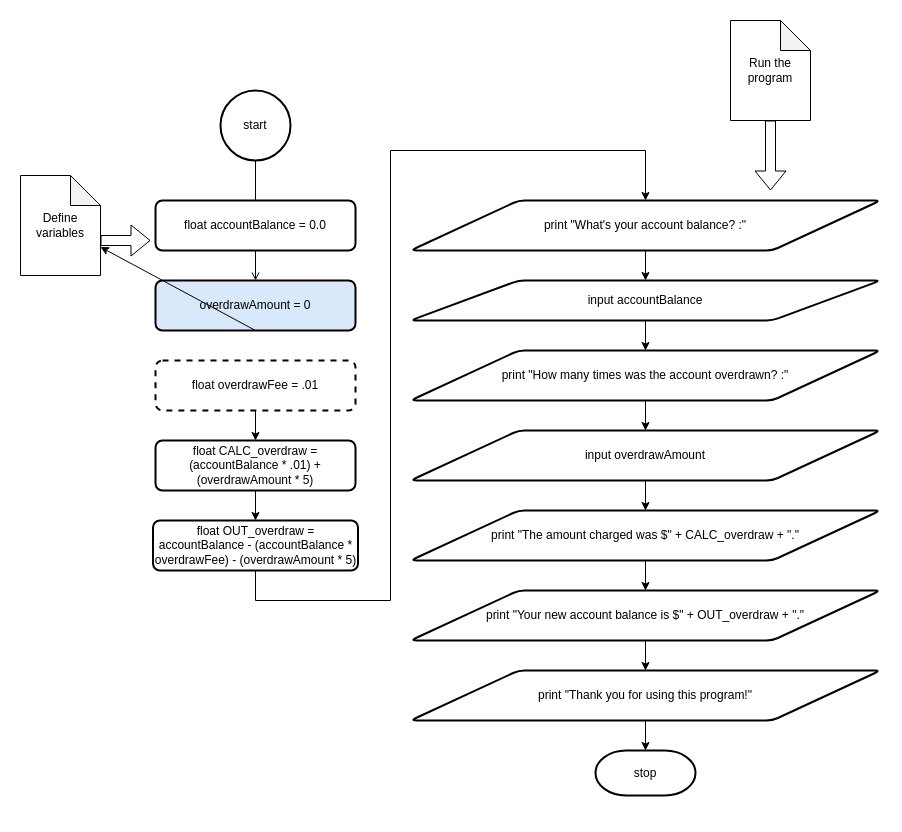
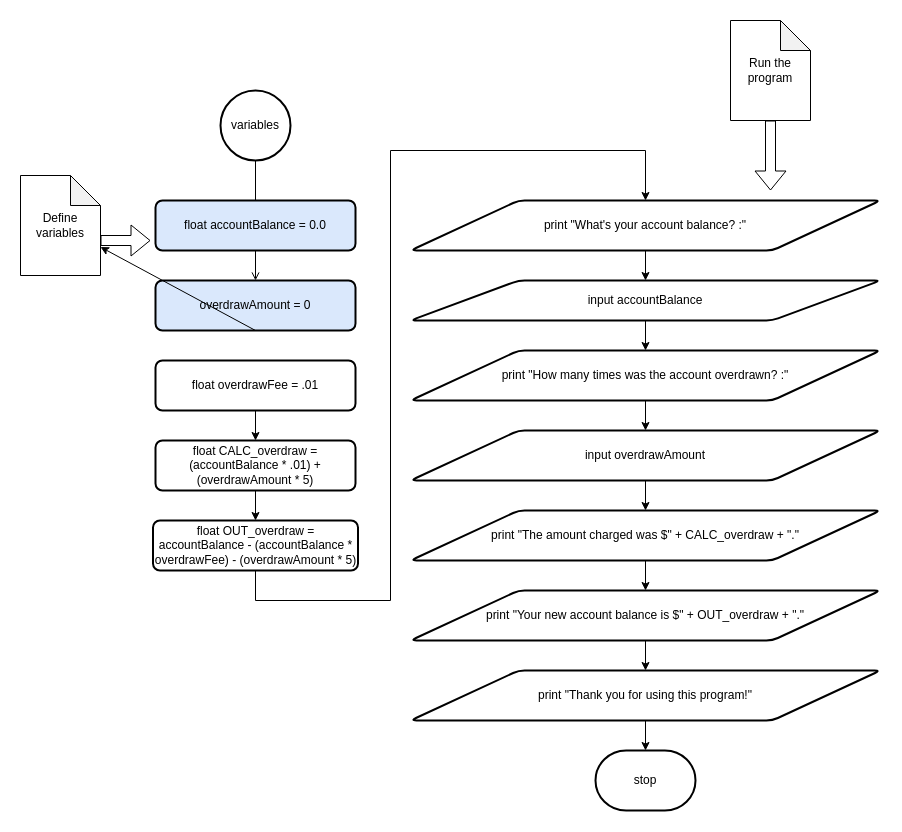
- <mxCell id="2" value="start" style="strokeWidth=2;html=1;shape=mxgraph.flowchart.start_2;whiteSpace=wrap;" vertex="1" parent="1"><mxGeometry x="220" y="90" width="70" height="70" as="geometry" /></mxCell>
+ <mxCell id="2" value="variables" style="strokeWidth=2;html=1;shape=mxgraph.flowchart.start_2;whiteSpace=wrap;" vertex="1" parent="1"><mxGeometry x="220" y="90" width="70" height="70" as="geometry" /></mxCell>
- <mxCell id="3" value="float accountBalance = 0.0" style="rounded=1;whiteSpace=wrap;html=1;absoluteArcSize=1;arcSize=14;strokeWidth=2;" vertex="1" parent="1"><mxGeometry x="155" y="200" width="200" height="50" as="geometry" /></mxCell>
+ <mxCell id="3" value="float accountBalance = 0.0" style="rounded=1;whiteSpace=wrap;html=1;absoluteArcSize=1;arcSize=14;strokeWidth=2;fillColor=#dae8fc;" vertex="1" parent="1"><mxGeometry x="155" y="200" width="200" height="50" as="geometry" /></mxCell>
- <mxCell id="5" value="float overdrawFee = .01" style="rounded=1;whiteSpace=wrap;html=1;absoluteArcSize=1;arcSize=14;strokeWidth=2;dashed=1;" vertex="1" parent="1"><mxGeometry x="155" y="360" width="200" height="50" as="geometry" /></mxCell>
+ <mxCell id="5" value="float overdrawFee = .01" style="rounded=1;whiteSpace=wrap;html=1;absoluteArcSize=1;arcSize=14;strokeWidth=2;" vertex="1" parent="1"><mxGeometry x="155" y="360" width="200" height="50" as="geometry" /></mxCell>
- <mxCell id="29" value="stop" style="strokeWidth=2;html=1;shape=mxgraph.flowchart.terminator;whiteSpace=wrap;" vertex="1" parent="1"><mxGeometry x="595" y="750" width="100" height="45" as="geometry" /></mxCell>
+ <mxCell id="29" value="stop" style="strokeWidth=2;html=1;shape=mxgraph.flowchart.terminator;whiteSpace=wrap;" vertex="1" parent="1"><mxGeometry x="595" y="750" width="100" height="60" as="geometry" /></mxCell>
